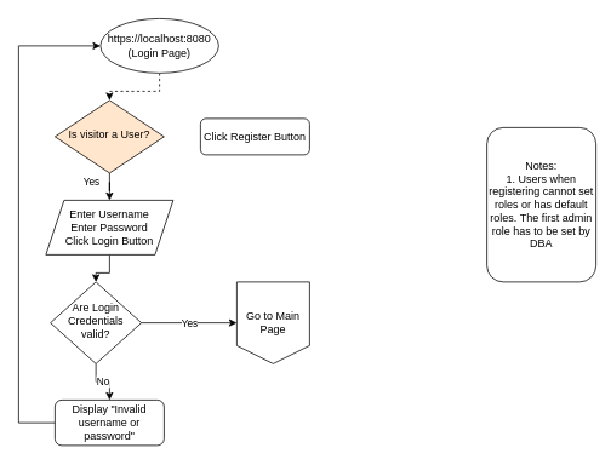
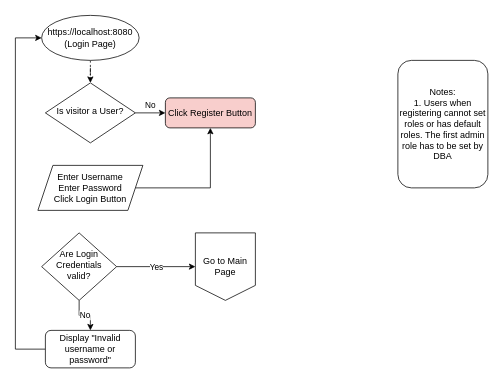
- <mxCell id="12" value="https://localhost:8080&lt;br&gt;(Login Page)" style="ellipse;whiteSpace=wrap;html=1;" parent="1" vertex="1"><mxGeometry x="110" y="20" width="130" height="60" as="geometry" /></mxCell>
+ <mxCell id="12" value="https://localhost:8080&lt;br&gt;(Login Page)" style="ellipse;whiteSpace=wrap;html=1;" parent="1" vertex="1"><mxGeometry x="55" y="20" width="130" height="60" as="geometry" /></mxCell>
- <mxCell id="4" value="Is visitor a User?" style="rhombus;whiteSpace=wrap;html=1;shadow=0;fontFamily=Helvetica;fontSize=12;align=center;strokeWidth=1;spacing=6;spacingTop=-4;fillColor=#ffe6cc;" parent="1" vertex="1"><mxGeometry x="60" y="110" width="120" height="80" as="geometry" /></mxCell>
+ <mxCell id="4" value="Is visitor a User?" style="rhombus;whiteSpace=wrap;html=1;shadow=0;fontFamily=Helvetica;fontSize=12;align=center;strokeWidth=1;spacing=6;spacingTop=-4;" parent="1" vertex="1"><mxGeometry x="60" y="110" width="120" height="80" as="geometry" /></mxCell>
+ <mxCell id="3" value="No" style="edgeStyle=orthogonalEdgeStyle;rounded=0;orthogonalLoop=1;jettySize=auto;html=1;" parent="1" source="4" target="5" edge="1"><mxGeometry y="10" relative="1" as="geometry"><mxPoint as="offset" /></mxGeometry></mxCell>
- <mxCell id="5" value="Click Register Button" style="rounded=1;whiteSpace=wrap;html=1;fontSize=12;glass=0;strokeWidth=1;shadow=0;" parent="1" vertex="1"><mxGeometry x="220" y="130" width="120" height="40" as="geometry" /></mxCell>
+ <mxCell id="5" value="Click Register Button" style="rounded=1;whiteSpace=wrap;html=1;fontSize=12;glass=0;strokeWidth=1;shadow=0;fillColor=#f8cecc;" parent="1" vertex="1"><mxGeometry x="220" y="130" width="120" height="40" as="geometry" /></mxCell>
- <mxCell id="2" value="Yes" style="edgeStyle=orthogonalEdgeStyle;rounded=0;orthogonalLoop=1;jettySize=auto;html=1;" parent="1" source="4" target="14" edge="1"><mxGeometry x="0.2" y="-20" relative="1" as="geometry"><mxPoint as="offset" /></mxGeometry></mxCell>
- <mxCell id="16" value="Notes:&lt;br&gt;1. Users when registering cannot set roles or has default roles. The first admin role has to be set by DBA" style="rounded=1;whiteSpace=wrap;html=1;" parent="1" vertex="1"><mxGeometry x="535" y="140" width="120" height="170" as="geometry" /></mxCell>
+ <mxCell id="16" value="Notes:&lt;br&gt;1. Users when registering cannot set roles or has default roles. The first admin role has to be set by DBA" style="rounded=1;whiteSpace=wrap;html=1;" parent="1" vertex="1"><mxGeometry x="530" y="80" width="120" height="170" as="geometry" /></mxCell>
- <mxCell id="13" value="" style="edgeStyle=orthogonalEdgeStyle;rounded=0;orthogonalLoop=1;jettySize=auto;html=1;" parent="1" source="14" target="8" edge="1"><mxGeometry relative="1" as="geometry" /></mxCell>
+ <mxCell id="13" value="" style="edgeStyle=orthogonalEdgeStyle;rounded=0;orthogonalLoop=1;jettySize=auto;html=1;" parent="1" source="14" target="5" edge="1"><mxGeometry relative="1" as="geometry" /></mxCell>
